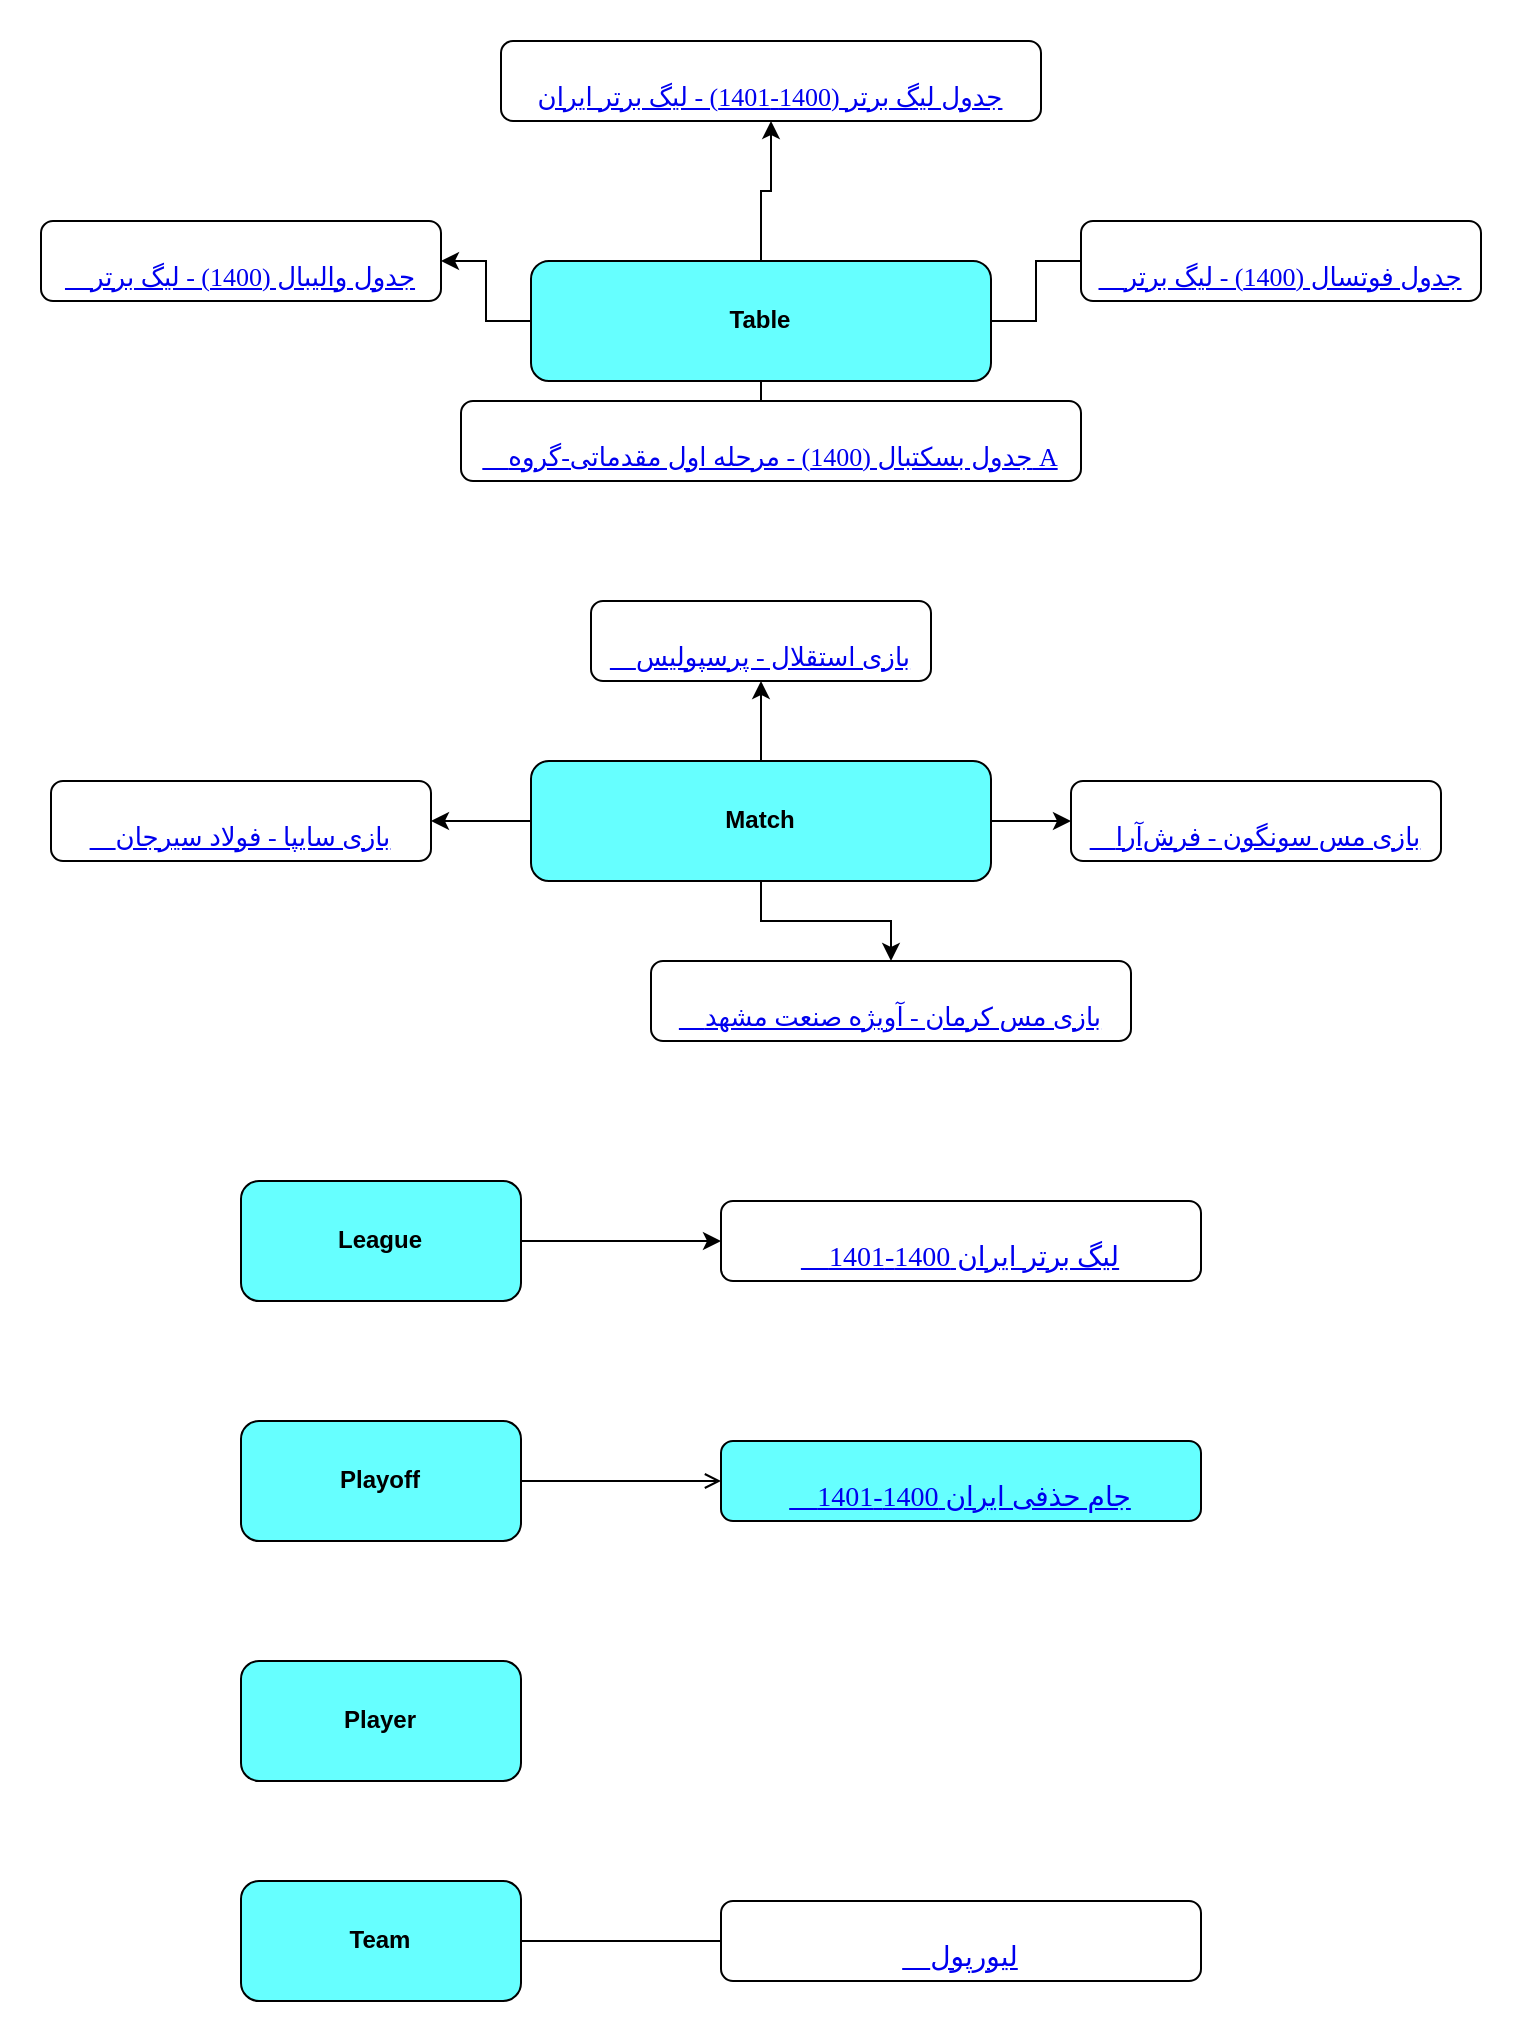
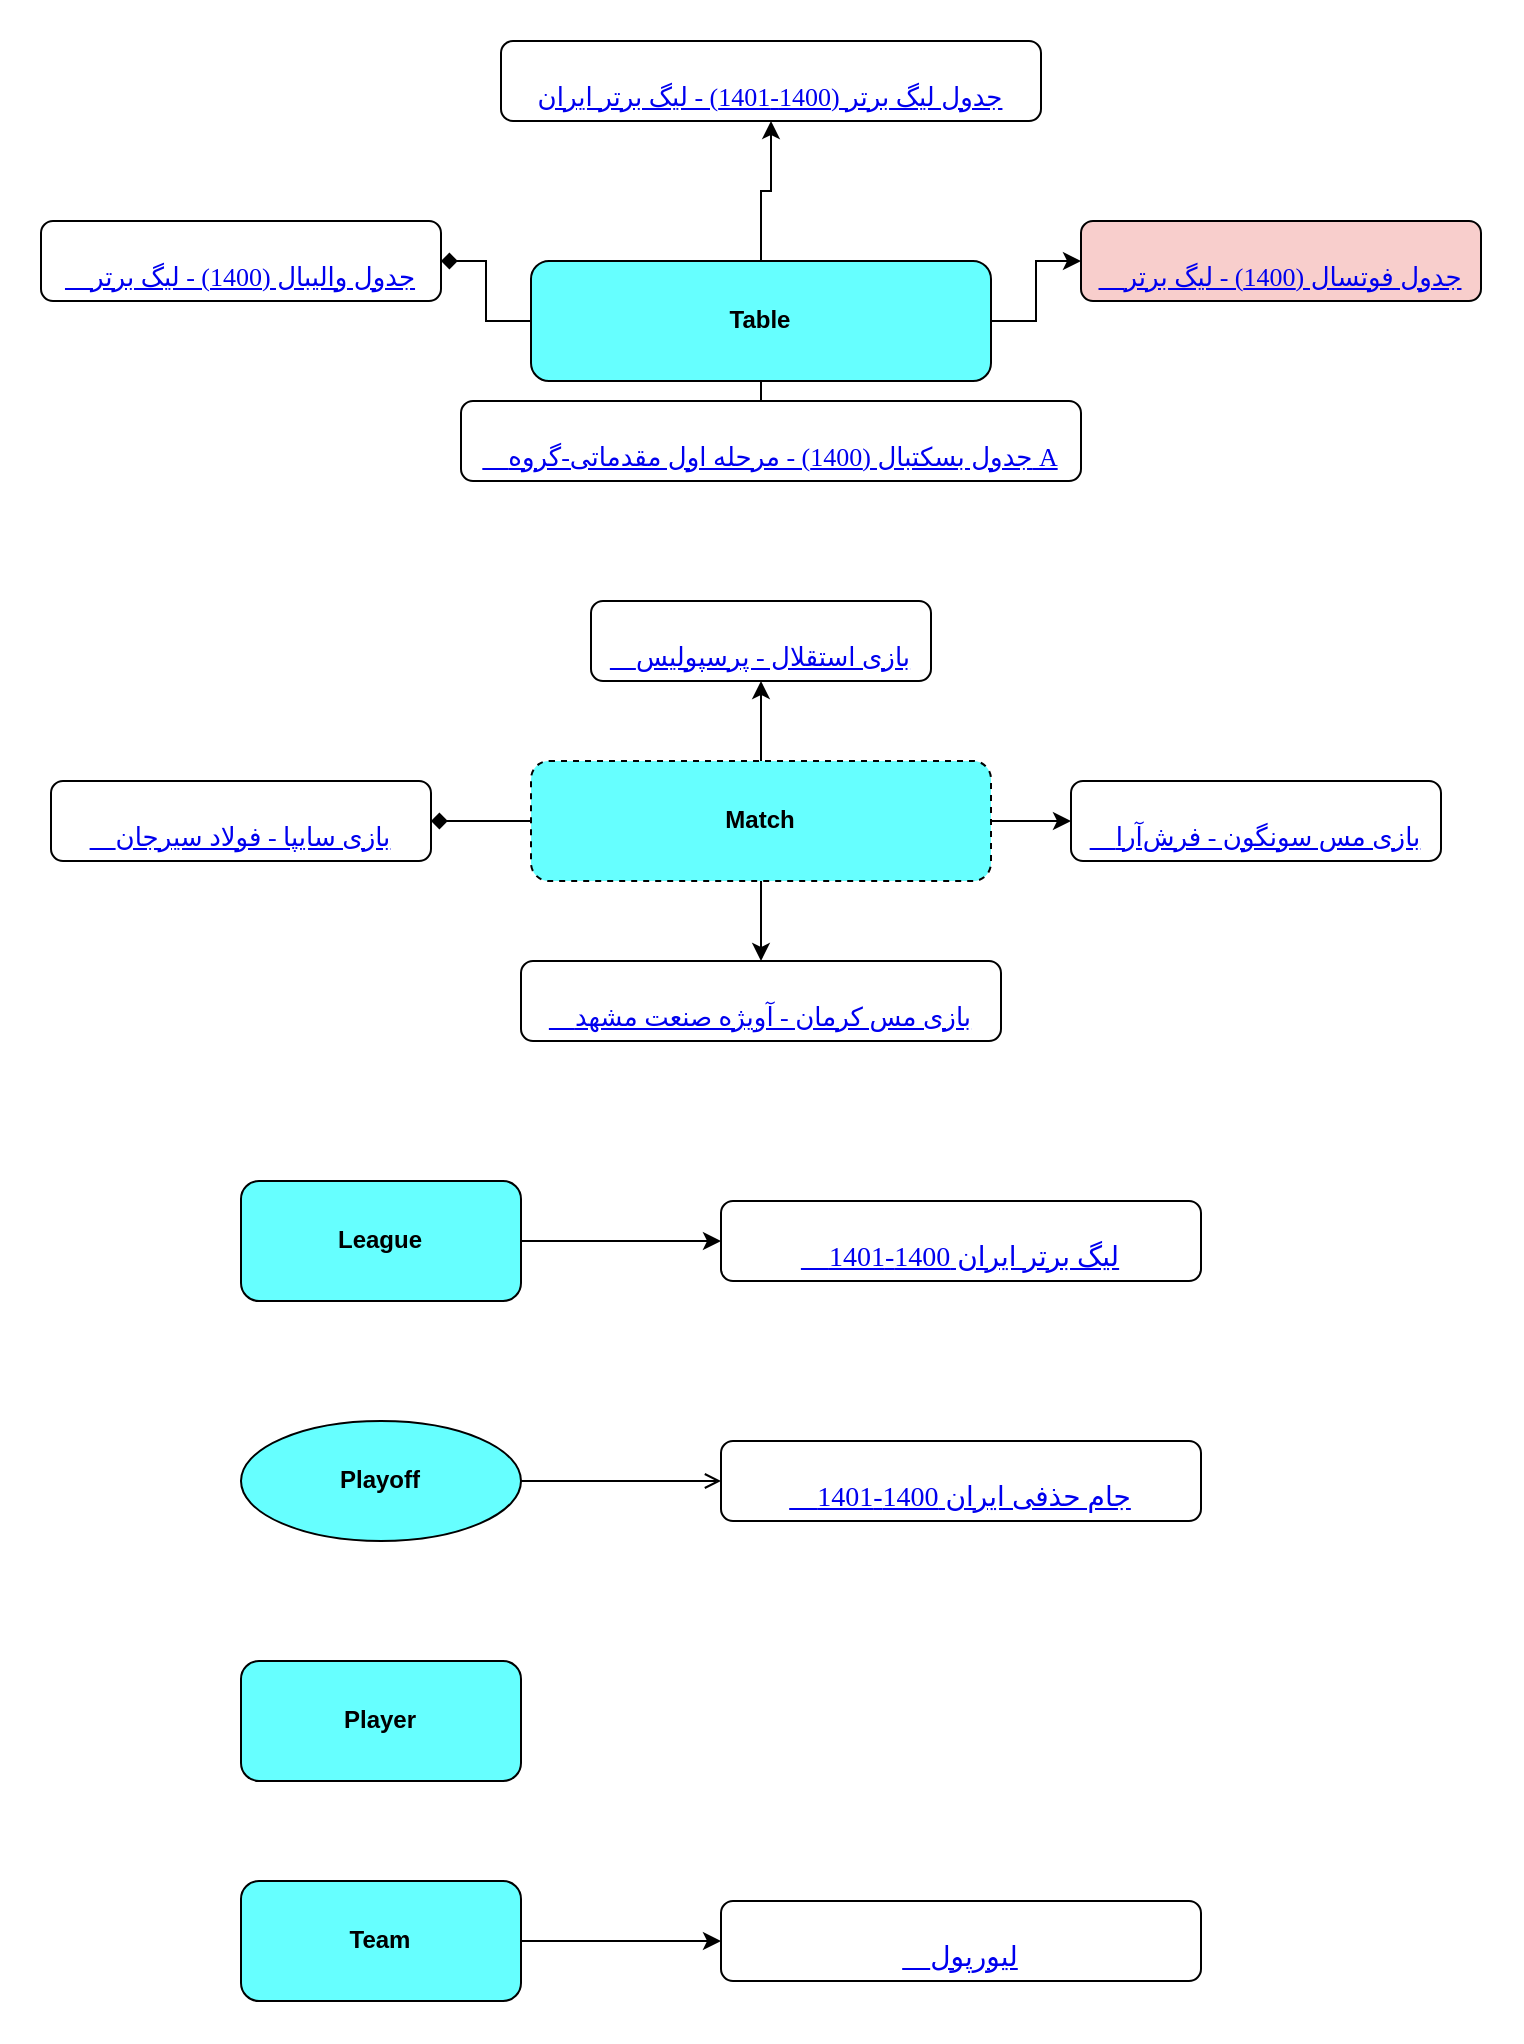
- <mxCell id="4" value="" style="edgeStyle=orthogonalEdgeStyle;rounded=0;orthogonalLoop=1;jettySize=auto;html=1;" edge="1" parent="1" source="6" target="9"><mxGeometry relative="1" as="geometry" /></mxCell>
+ <mxCell id="4" value="" style="edgeStyle=orthogonalEdgeStyle;rounded=0;orthogonalLoop=1;jettySize=auto;html=1;endArrow=diamond;" edge="1" parent="1" source="6" target="9"><mxGeometry relative="1" as="geometry" /></mxCell>
- <mxCell id="3" value="" style="edgeStyle=orthogonalEdgeStyle;rounded=0;orthogonalLoop=1;jettySize=auto;html=1;endArrow=none;" edge="1" parent="1" source="6" target="8"><mxGeometry relative="1" as="geometry" /></mxCell>
+ <mxCell id="3" value="" style="edgeStyle=orthogonalEdgeStyle;rounded=0;orthogonalLoop=1;jettySize=auto;html=1;" edge="1" parent="1" source="6" target="8"><mxGeometry relative="1" as="geometry" /></mxCell>
- <mxCell id="8" value="&lt;a href=&quot;https://beta.varzesh3.com/table/%D8%AC%D8%AF%D9%88%D9%84-%D9%84%D9%8A%DA%AF-%D8%A8%D8%B1%D8%AA%D8%B1-%D8%A7%DB%8C%D8%B1%D8%A7%D9%86-1400-1401&quot; style=&quot;font-size: 13px;&quot;&gt;&lt;br style=&quot;font-size: 13px;&quot;&gt;&amp;nbsp; &amp;nbsp; جدول فوتسال (1400) - لیگ برتر&lt;br style=&quot;font-size: 13px;&quot;&gt;&lt;/a&gt;" style="whiteSpace=wrap;html=1;rounded=1;fontSize=13;fontFamily=Tahoma;" vertex="1" parent="1"><mxGeometry x="540" y="110" width="200" height="40" as="geometry" /></mxCell>
+ <mxCell id="8" value="&lt;a href=&quot;https://beta.varzesh3.com/table/%D8%AC%D8%AF%D9%88%D9%84-%D9%84%D9%8A%DA%AF-%D8%A8%D8%B1%D8%AA%D8%B1-%D8%A7%DB%8C%D8%B1%D8%A7%D9%86-1400-1401&quot; style=&quot;font-size: 13px;&quot;&gt;&lt;br style=&quot;font-size: 13px;&quot;&gt;&amp;nbsp; &amp;nbsp; جدول فوتسال (1400) - لیگ برتر&lt;br style=&quot;font-size: 13px;&quot;&gt;&lt;/a&gt;" style="whiteSpace=wrap;html=1;rounded=1;fontSize=13;fontFamily=Tahoma;fillColor=#f8cecc;" vertex="1" parent="1"><mxGeometry x="540" y="110" width="200" height="40" as="geometry" /></mxCell>
- <mxCell id="15" value="" style="edgeStyle=orthogonalEdgeStyle;rounded=0;orthogonalLoop=1;jettySize=auto;html=1;" edge="1" parent="1" source="18" target="20"><mxGeometry relative="1" as="geometry" /></mxCell>
+ <mxCell id="15" value="" style="edgeStyle=orthogonalEdgeStyle;rounded=0;orthogonalLoop=1;jettySize=auto;html=1;endArrow=diamond;" edge="1" parent="1" source="18" target="20"><mxGeometry relative="1" as="geometry" /></mxCell>
- <mxCell id="18" value="Match" style="rounded=1;whiteSpace=wrap;html=1;fontStyle=1;fillColor=#66FFFF;" vertex="1" parent="1"><mxGeometry x="265" y="380" width="230" height="60" as="geometry" /></mxCell>
+ <mxCell id="18" value="Match" style="rounded=1;whiteSpace=wrap;html=1;fontStyle=1;fillColor=#66FFFF;dashed=1;" vertex="1" parent="1"><mxGeometry x="265" y="380" width="230" height="60" as="geometry" /></mxCell>
- <mxCell id="22" value="&lt;a href=&quot;https://www.varzesh3.com/match/104682/%D9%81%D9%88%D8%AA%D8%B3%D8%A7%D9%84-%D9%84%DB%8C%DA%AF-%D8%A8%D8%B1%D8%AA%D8%B1-%D9%85%D8%B3-%D8%B3%D9%88%D9%86%DA%AF%D9%88%D9%86-%D9%81%D8%B1%D8%B4%E2%80%8C%D8%A2%D8%B1%D8%A7&quot; style=&quot;font-size: 13px;&quot;&gt;&lt;br style=&quot;font-size: 13px;&quot;&gt;&amp;nbsp; &amp;nbsp; بازی مس کرمان - آویژه صنعت مشهد&lt;br style=&quot;font-size: 13px;&quot;&gt;&lt;/a&gt;" style="whiteSpace=wrap;html=1;rounded=1;fontFamily=Tahoma;fontSize=13;" vertex="1" parent="1"><mxGeometry x="325" y="480" width="240" height="40" as="geometry" /></mxCell>
+ <mxCell id="22" value="&lt;a href=&quot;https://www.varzesh3.com/match/104682/%D9%81%D9%88%D8%AA%D8%B3%D8%A7%D9%84-%D9%84%DB%8C%DA%AF-%D8%A8%D8%B1%D8%AA%D8%B1-%D9%85%D8%B3-%D8%B3%D9%88%D9%86%DA%AF%D9%88%D9%86-%D9%81%D8%B1%D8%B4%E2%80%8C%D8%A2%D8%B1%D8%A7&quot; style=&quot;font-size: 13px;&quot;&gt;&lt;br style=&quot;font-size: 13px;&quot;&gt;&amp;nbsp; &amp;nbsp; بازی مس کرمان - آویژه صنعت مشهد&lt;br style=&quot;font-size: 13px;&quot;&gt;&lt;/a&gt;" style="whiteSpace=wrap;html=1;rounded=1;fontFamily=Tahoma;fontSize=13;" vertex="1" parent="1"><mxGeometry x="260" y="480" width="240" height="40" as="geometry" /></mxCell>
- <mxCell id="28" value="Playoff" style="rounded=1;whiteSpace=wrap;html=1;fontStyle=1;fillColor=#66FFFF;" vertex="1" parent="1"><mxGeometry x="120" y="710" width="140" height="60" as="geometry" /></mxCell>
+ <mxCell id="28" value="Playoff" style="ellipse;whiteSpace=wrap;html=1;fontStyle=1;fillColor=#66FFFF;" vertex="1" parent="1"><mxGeometry x="120" y="710" width="140" height="60" as="geometry" /></mxCell>
- <mxCell id="29" value="&lt;a href=&quot;https://beta.varzesh3.com/playoff/%d8%ac%d8%af%d9%88%d9%84-%d8%ac%d8%a7%d9%85-%d8%ad%d8%b0%d9%81%db%8c-%d8%a7%db%8c%d8%b1%d8%a7%d9%86-1400-1401&quot; style=&quot;font-size: 14px;&quot;&gt;&lt;br style=&quot;font-size: 14px;&quot;&gt;&amp;nbsp; &amp;nbsp; جام حذفی ایران 1400-1401&lt;br style=&quot;font-size: 14px;&quot;&gt;&lt;/a&gt;" style="whiteSpace=wrap;html=1;rounded=1;fontSize=14;fontFamily=Tahoma;fillColor=#66ffff;" vertex="1" parent="1"><mxGeometry x="360" y="720" width="240" height="40" as="geometry" /></mxCell>
+ <mxCell id="29" value="&lt;a href=&quot;https://beta.varzesh3.com/playoff/%d8%ac%d8%af%d9%88%d9%84-%d8%ac%d8%a7%d9%85-%d8%ad%d8%b0%d9%81%db%8c-%d8%a7%db%8c%d8%b1%d8%a7%d9%86-1400-1401&quot; style=&quot;font-size: 14px;&quot;&gt;&lt;br style=&quot;font-size: 14px;&quot;&gt;&amp;nbsp; &amp;nbsp; جام حذفی ایران 1400-1401&lt;br style=&quot;font-size: 14px;&quot;&gt;&lt;/a&gt;" style="whiteSpace=wrap;html=1;rounded=1;fontSize=14;fontFamily=Tahoma;" vertex="1" parent="1"><mxGeometry x="360" y="720" width="240" height="40" as="geometry" /></mxCell>
- <mxCell id="24" value="" style="edgeStyle=orthogonalEdgeStyle;rounded=0;orthogonalLoop=1;jettySize=auto;html=1;exitX=1;exitY=0.5;exitDx=0;exitDy=0;endArrow=none;" edge="1" parent="1" source="25" target="26"><mxGeometry relative="1" as="geometry" /></mxCell>
+ <mxCell id="24" value="" style="edgeStyle=orthogonalEdgeStyle;rounded=0;orthogonalLoop=1;jettySize=auto;html=1;exitX=1;exitY=0.5;exitDx=0;exitDy=0;" edge="1" parent="1" source="25" target="26"><mxGeometry relative="1" as="geometry" /></mxCell>
